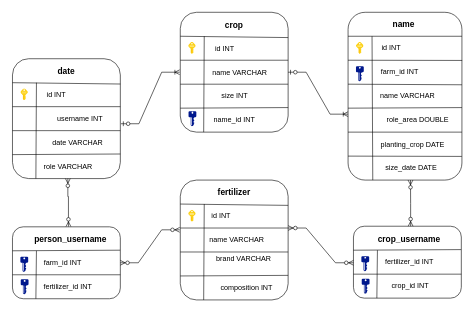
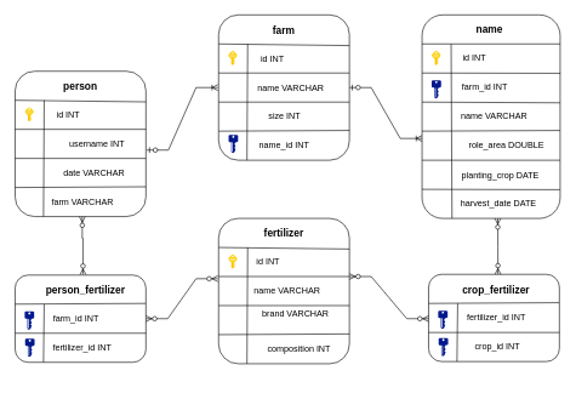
- <mxCell id="23" value="&lt;font style=&quot;font-size: 14px;&quot;&gt;&lt;b&gt;crop&lt;/b&gt;&lt;/font&gt;" style="text;html=1;align=center;verticalAlign=middle;whiteSpace=wrap;rounded=0;" vertex="1" parent="1"><mxGeometry x="345" y="26" width="90" height="30" as="geometry" /></mxCell>
+ <mxCell id="23" value="&lt;font style=&quot;font-size: 14px;&quot;&gt;&lt;b&gt;farm&lt;/b&gt;&lt;/font&gt;" style="text;html=1;align=center;verticalAlign=middle;whiteSpace=wrap;rounded=0;" vertex="1" parent="1"><mxGeometry x="345" y="26" width="90" height="30" as="geometry" /></mxCell>
- <mxCell id="7" value="&lt;b&gt;&lt;font style=&quot;font-size: 14px;&quot;&gt;date&lt;/font&gt;&lt;/b&gt;" style="text;html=1;align=center;verticalAlign=middle;whiteSpace=wrap;rounded=0;" vertex="1" parent="1"><mxGeometry x="65" y="103.5" width="90" height="30" as="geometry" /></mxCell>
+ <mxCell id="7" value="&lt;b&gt;&lt;font style=&quot;font-size: 14px;&quot;&gt;person&lt;/font&gt;&lt;/b&gt;" style="text;html=1;align=center;verticalAlign=middle;whiteSpace=wrap;rounded=0;" vertex="1" parent="1"><mxGeometry x="65" y="103.5" width="90" height="30" as="geometry" /></mxCell>
- <mxCell id="10" value="role VARCHAR" style="text;html=1;align=center;verticalAlign=middle;whiteSpace=wrap;rounded=0;" vertex="1" parent="1"><mxGeometry x="53" y="265.5" width="120" height="25" as="geometry" /></mxCell>
+ <mxCell id="10" value="farm VARCHAR" style="text;html=1;align=center;verticalAlign=middle;whiteSpace=wrap;rounded=0;" vertex="1" parent="1"><mxGeometry x="53" y="265.5" width="120" height="25" as="geometry" /></mxCell>
- <mxCell id="79" value="size_date DATE" style="text;html=1;align=center;verticalAlign=middle;whiteSpace=wrap;rounded=0;" vertex="1" parent="1"><mxGeometry x="619.5" y="267.5" width="130.5" height="25" as="geometry" /></mxCell>
+ <mxCell id="79" value="harvest_date DATE" style="text;html=1;align=center;verticalAlign=middle;whiteSpace=wrap;rounded=0;" vertex="1" parent="1"><mxGeometry x="619.5" y="267.5" width="130.5" height="25" as="geometry" /></mxCell>
- <mxCell id="67" value="&lt;font style=&quot;font-size: 14px;&quot;&gt;&lt;b&gt;crop_username&lt;/b&gt;&lt;/font&gt;" style="text;html=1;align=center;verticalAlign=middle;whiteSpace=wrap;rounded=0;" vertex="1" parent="1"><mxGeometry x="637" y="383" width="90" height="30" as="geometry" /></mxCell>
+ <mxCell id="67" value="&lt;font style=&quot;font-size: 14px;&quot;&gt;&lt;b&gt;crop_fertilizer&lt;/b&gt;&lt;/font&gt;" style="text;html=1;align=center;verticalAlign=middle;whiteSpace=wrap;rounded=0;" vertex="1" parent="1"><mxGeometry x="637" y="383" width="90" height="30" as="geometry" /></mxCell>
- <mxCell id="85" value="&lt;font style=&quot;font-size: 14px;&quot;&gt;&lt;b&gt;person_username&lt;/b&gt;&lt;/font&gt;" style="text;html=1;align=center;verticalAlign=middle;whiteSpace=wrap;rounded=0;" vertex="1" parent="1"><mxGeometry x="61" y="384" width="112" height="30" as="geometry" /></mxCell>
+ <mxCell id="85" value="&lt;font style=&quot;font-size: 14px;&quot;&gt;&lt;b&gt;person_fertilizer&lt;/b&gt;&lt;/font&gt;" style="text;html=1;align=center;verticalAlign=middle;whiteSpace=wrap;rounded=0;" vertex="1" parent="1"><mxGeometry x="61" y="384" width="112" height="30" as="geometry" /></mxCell>
